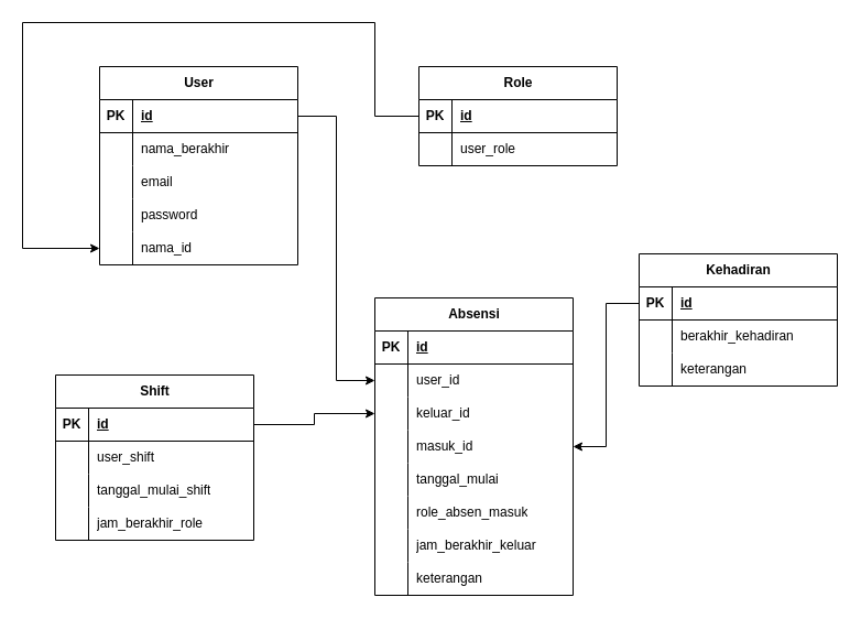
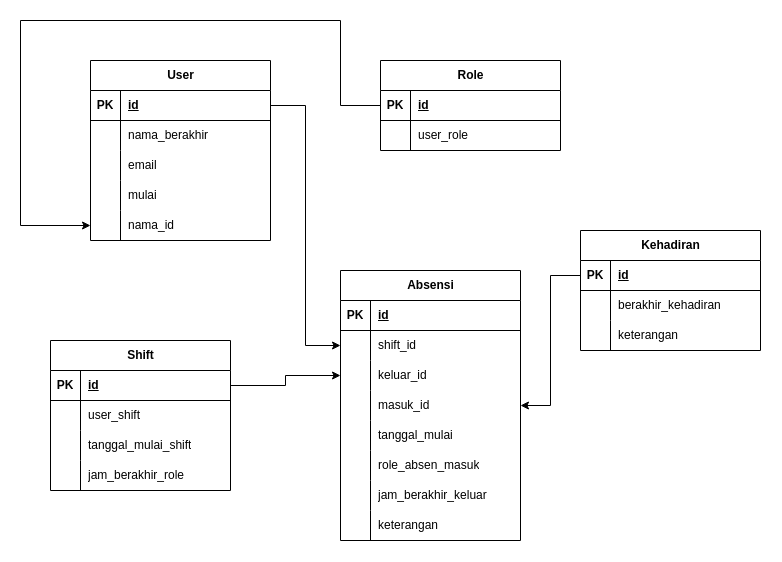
- <mxCell id="14" value="password" style="shape=partialRectangle;connectable=0;fillColor=none;top=0;left=0;bottom=0;right=0;align=left;spacingLeft=6;overflow=hidden;whiteSpace=wrap;html=1;" parent="12" vertex="1"><mxGeometry x="30" width="150" height="30" as="geometry"><mxRectangle width="150" height="30" as="alternateBounds" /></mxGeometry></mxCell>
+ <mxCell id="14" value="mulai" style="shape=partialRectangle;connectable=0;fillColor=none;top=0;left=0;bottom=0;right=0;align=left;spacingLeft=6;overflow=hidden;whiteSpace=wrap;html=1;" parent="12" vertex="1"><mxGeometry x="30" width="150" height="30" as="geometry"><mxRectangle width="150" height="30" as="alternateBounds" /></mxGeometry></mxCell>
- <mxCell id="55" value="user_id" style="shape=partialRectangle;connectable=0;fillColor=none;top=0;left=0;bottom=0;right=0;align=left;spacingLeft=6;overflow=hidden;whiteSpace=wrap;html=1;" parent="53" vertex="1"><mxGeometry x="30" width="150" height="30" as="geometry"><mxRectangle width="150" height="30" as="alternateBounds" /></mxGeometry></mxCell>
+ <mxCell id="55" value="shift_id" style="shape=partialRectangle;connectable=0;fillColor=none;top=0;left=0;bottom=0;right=0;align=left;spacingLeft=6;overflow=hidden;whiteSpace=wrap;html=1;" parent="53" vertex="1"><mxGeometry x="30" width="150" height="30" as="geometry"><mxRectangle width="150" height="30" as="alternateBounds" /></mxGeometry></mxCell>
